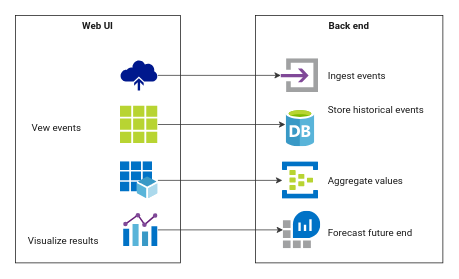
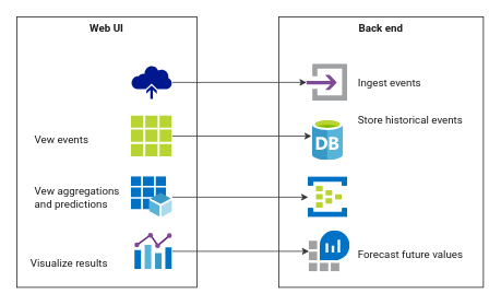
+ <mxCell id="21" value="Vew aggregations&lt;br&gt;and predictions" style="text;html=1;align=left;verticalAlign=middle;resizable=0;points=[];autosize=1;fontSize=13;fontFamily=Roboto;fontColor=#1A1A1A;" vertex="1" parent="1"><mxGeometry x="40" y="220" width="120" height="40" as="geometry" /></mxCell>
- <mxCell id="5" value="Aggregate values" style="text;html=1;align=left;verticalAlign=middle;resizable=0;points=[];autosize=1;fontSize=13;fontFamily=Roboto;fontColor=#1A1A1A;" vertex="1" parent="1"><mxGeometry x="435" y="230" width="120" height="20" as="geometry" /></mxCell>
- <mxCell id="6" value="Forecast future end" style="text;html=1;align=left;verticalAlign=middle;resizable=0;points=[];autosize=1;fontSize=13;fontFamily=Roboto;fontColor=#1A1A1A;" vertex="1" parent="1"><mxGeometry x="435" y="300" width="140" height="20" as="geometry" /></mxCell>
+ <mxCell id="6" value="Forecast future values" style="text;html=1;align=left;verticalAlign=middle;resizable=0;points=[];autosize=1;fontSize=13;fontFamily=Roboto;fontColor=#1A1A1A;" vertex="1" parent="1"><mxGeometry x="435" y="300" width="140" height="20" as="geometry" /></mxCell>
